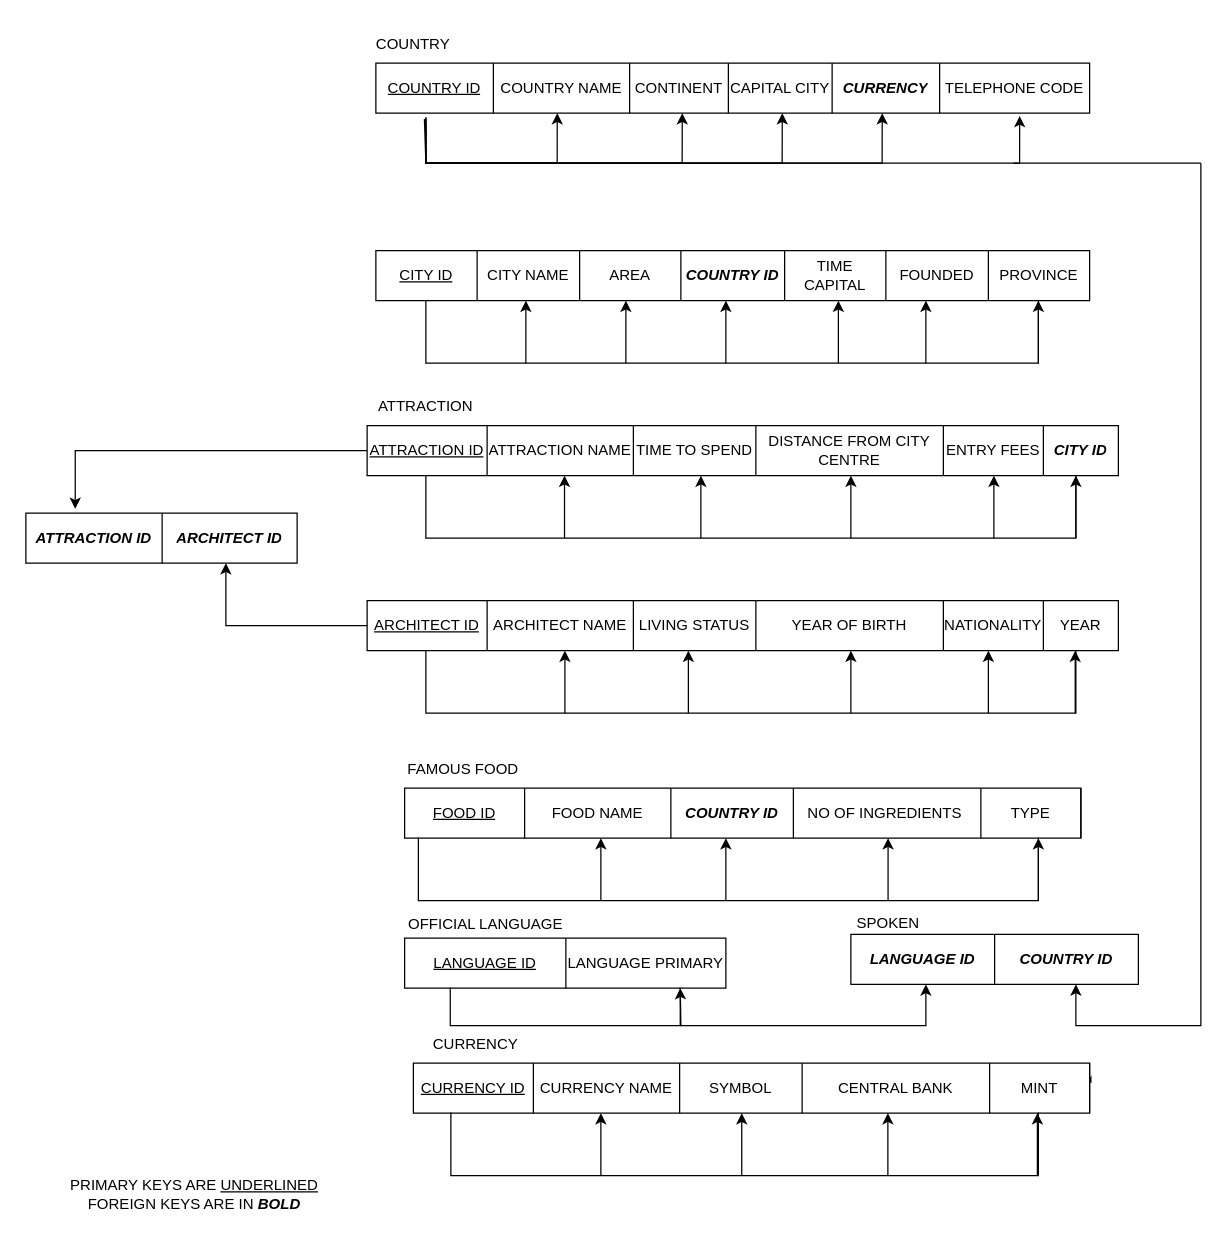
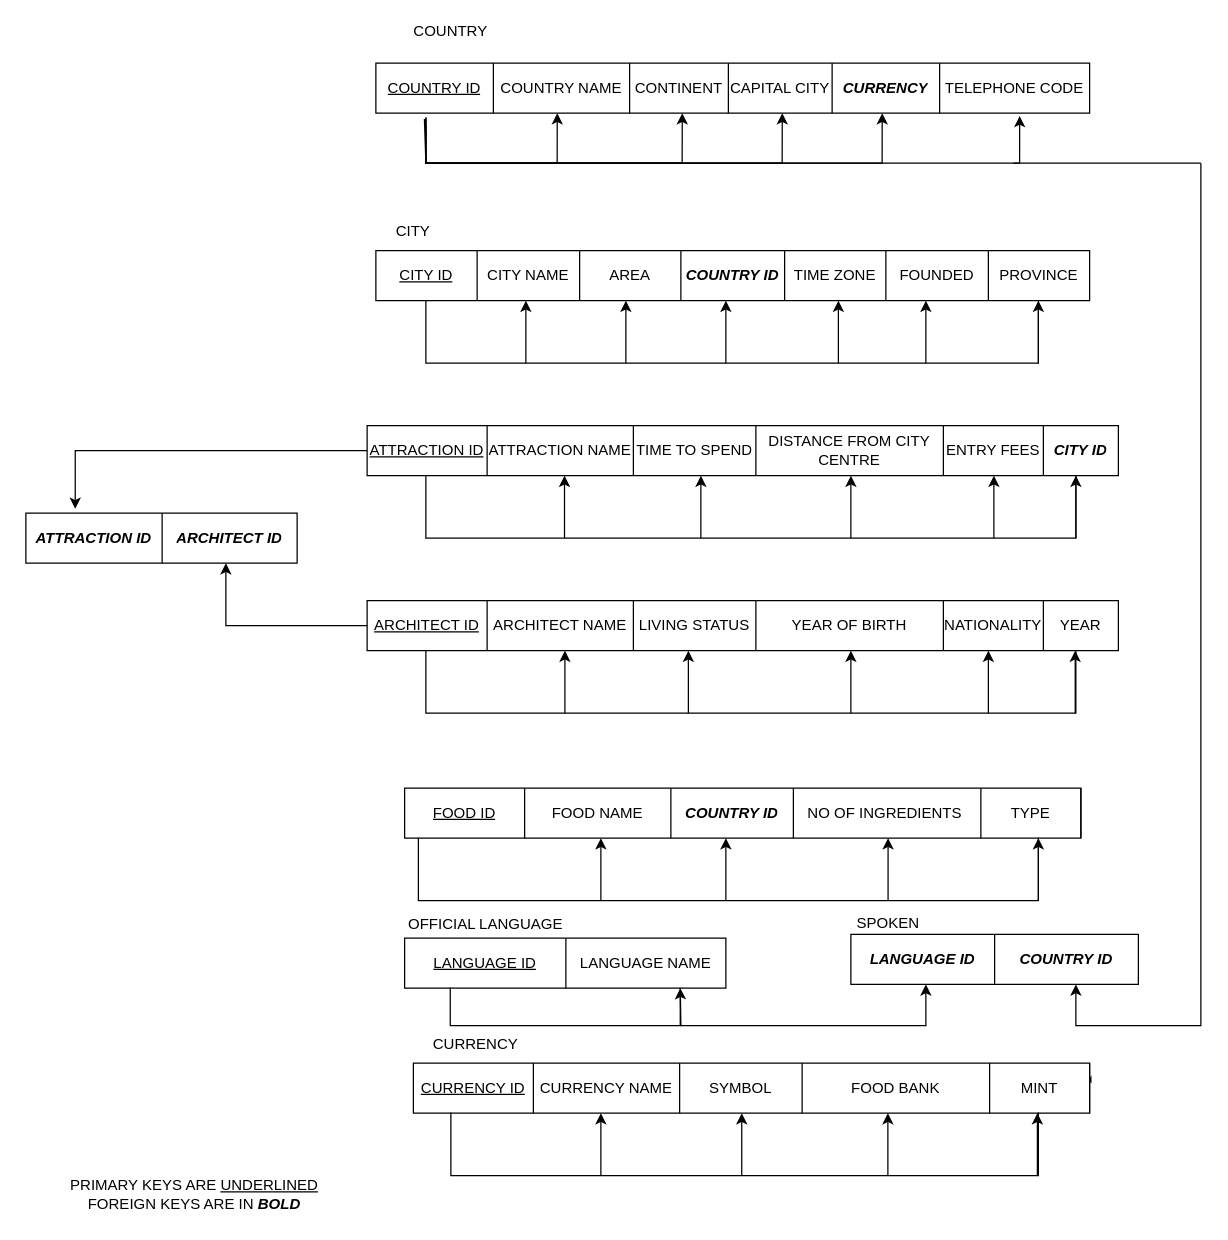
- <mxCell id="64" value="COUNTRY" style="text;html=1;strokeColor=none;fillColor=none;align=center;verticalAlign=middle;whiteSpace=wrap;rounded=0;" vertex="1" parent="1"><mxGeometry x="300" y="20" width="60" height="30" as="geometry" /></mxCell>
+ <mxCell id="64" value="COUNTRY" style="text;html=1;strokeColor=none;fillColor=none;align=center;verticalAlign=middle;whiteSpace=wrap;rounded=0;" vertex="1" parent="1"><mxGeometry x="330" y="10" width="60" height="30" as="geometry" /></mxCell>
+ <mxCell id="65" value="CITY" style="text;html=1;strokeColor=none;fillColor=none;align=center;verticalAlign=middle;whiteSpace=wrap;rounded=0;" vertex="1" parent="1"><mxGeometry x="300" y="170" width="60" height="30" as="geometry" /></mxCell>
- <mxCell id="17" value="TIME CAPITAL" style="shape=partialRectangle;html=1;whiteSpace=wrap;connectable=0;overflow=hidden;fillColor=none;top=0;left=0;bottom=0;right=0;pointerEvents=1;" vertex="1" parent="12"><mxGeometry x="327" width="81" height="40" as="geometry"><mxRectangle width="81" height="40" as="alternateBounds" /></mxGeometry></mxCell>
+ <mxCell id="17" value="TIME ZONE" style="shape=partialRectangle;html=1;whiteSpace=wrap;connectable=0;overflow=hidden;fillColor=none;top=0;left=0;bottom=0;right=0;pointerEvents=1;" vertex="1" parent="12"><mxGeometry x="327" width="81" height="40" as="geometry"><mxRectangle width="81" height="40" as="alternateBounds" /></mxGeometry></mxCell>
- <mxCell id="66" value="ATTRACTION" style="text;html=1;strokeColor=none;fillColor=none;align=center;verticalAlign=middle;whiteSpace=wrap;rounded=0;" vertex="1" parent="1"><mxGeometry x="310" y="310" width="60" height="30" as="geometry" /></mxCell>
- <mxCell id="67" value="FAMOUS FOOD" style="text;html=1;strokeColor=none;fillColor=none;align=center;verticalAlign=middle;whiteSpace=wrap;rounded=0;" vertex="1" parent="1"><mxGeometry x="320" y="600" width="100" height="30" as="geometry" /></mxCell>
- <mxCell id="51" value="LANGUAGE PRIMARY" style="shape=partialRectangle;html=1;whiteSpace=wrap;connectable=0;overflow=hidden;fillColor=none;top=0;left=0;bottom=0;right=0;pointerEvents=1;" vertex="1" parent="49"><mxGeometry x="129" width="128" height="40" as="geometry"><mxRectangle width="128" height="40" as="alternateBounds" /></mxGeometry></mxCell>
+ <mxCell id="51" value="LANGUAGE NAME" style="shape=partialRectangle;html=1;whiteSpace=wrap;connectable=0;overflow=hidden;fillColor=none;top=0;left=0;bottom=0;right=0;pointerEvents=1;" vertex="1" parent="49"><mxGeometry x="129" width="128" height="40" as="geometry"><mxRectangle width="128" height="40" as="alternateBounds" /></mxGeometry></mxCell>
- <mxCell id="61" value="CENTRAL BANK" style="shape=partialRectangle;html=1;whiteSpace=wrap;connectable=0;overflow=hidden;fillColor=none;top=0;left=0;bottom=0;right=0;pointerEvents=1;" vertex="1" parent="57"><mxGeometry x="311" width="150" height="40" as="geometry"><mxRectangle width="150" height="40" as="alternateBounds" /></mxGeometry></mxCell>
+ <mxCell id="61" value="FOOD BANK" style="shape=partialRectangle;html=1;whiteSpace=wrap;connectable=0;overflow=hidden;fillColor=none;top=0;left=0;bottom=0;right=0;pointerEvents=1;" vertex="1" parent="57"><mxGeometry x="311" width="150" height="40" as="geometry"><mxRectangle width="150" height="40" as="alternateBounds" /></mxGeometry></mxCell>
